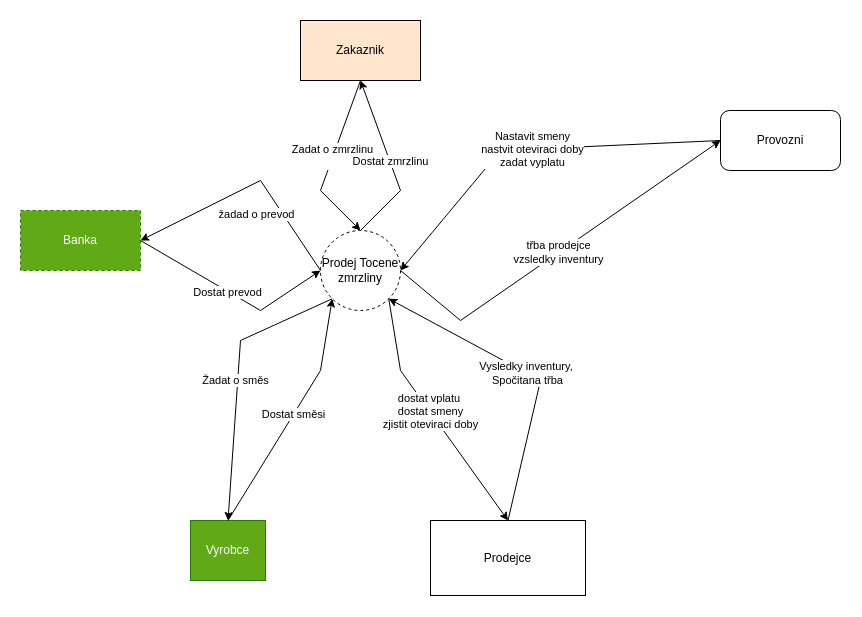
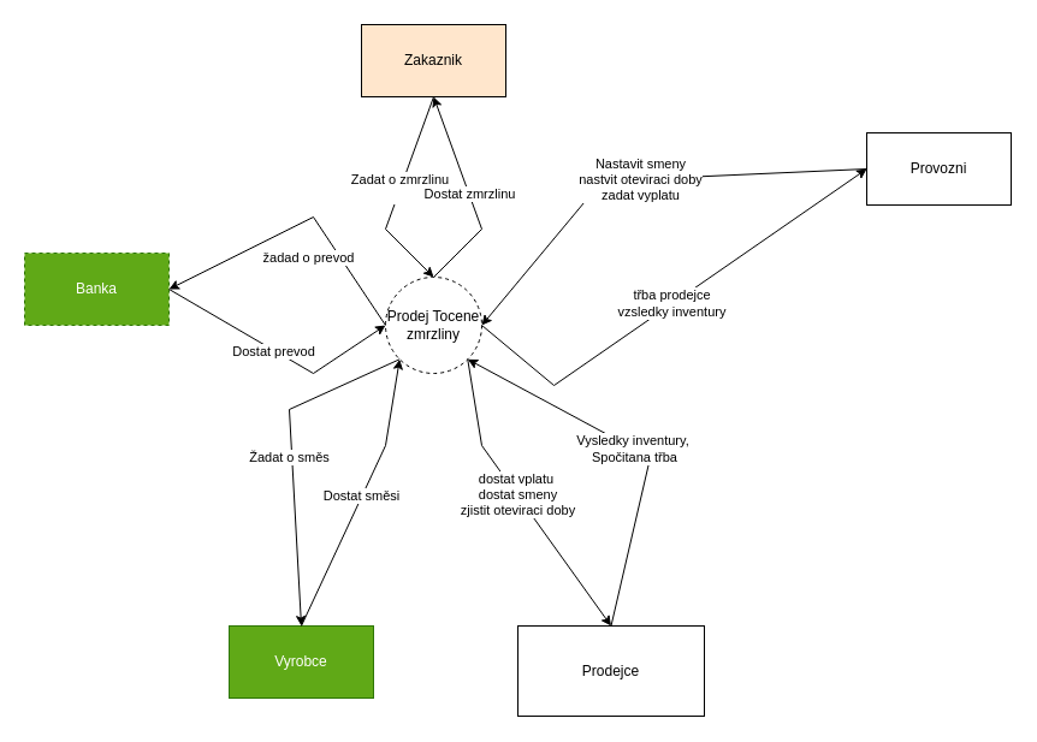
- <mxCell id="5" value="Provozni" style="whiteSpace=wrap;html=1;rounded=1;" parent="1" vertex="1"><mxGeometry x="720" y="110" width="120" height="60" as="geometry" /></mxCell>
+ <mxCell id="5" value="Provozni" style="rounded=0;whiteSpace=wrap;html=1;" parent="1" vertex="1"><mxGeometry x="720" y="110" width="120" height="60" as="geometry" /></mxCell>
- <mxCell id="6" value="Vyrobce" style="rounded=0;whiteSpace=wrap;html=1;fillColor=#60a917;fontColor=#ffffff;strokeColor=#2D7600;" parent="1" vertex="1"><mxGeometry x="190" y="520" width="75" height="60" as="geometry" /></mxCell>
+ <mxCell id="6" value="Vyrobce" style="rounded=0;whiteSpace=wrap;html=1;fillColor=#60a917;fontColor=#ffffff;strokeColor=#2D7600;" parent="1" vertex="1"><mxGeometry x="190" y="520" width="120" height="60" as="geometry" /></mxCell>
